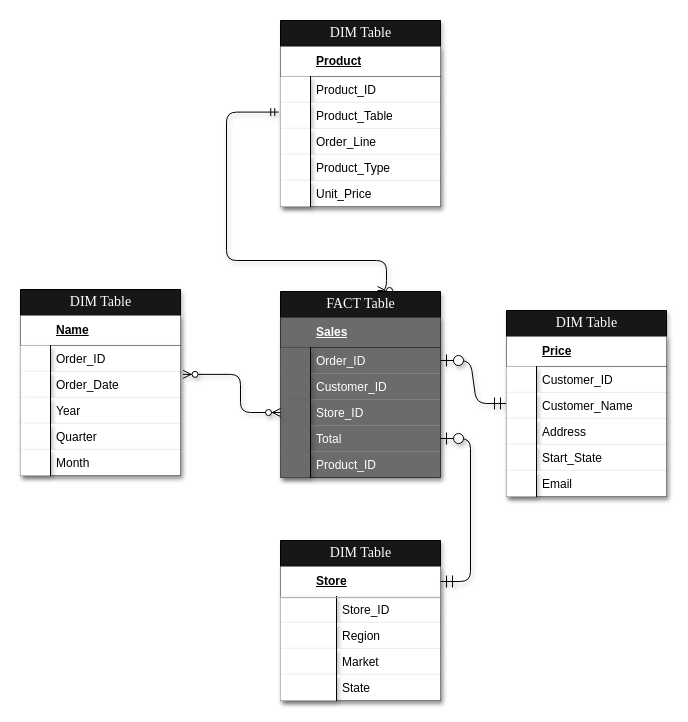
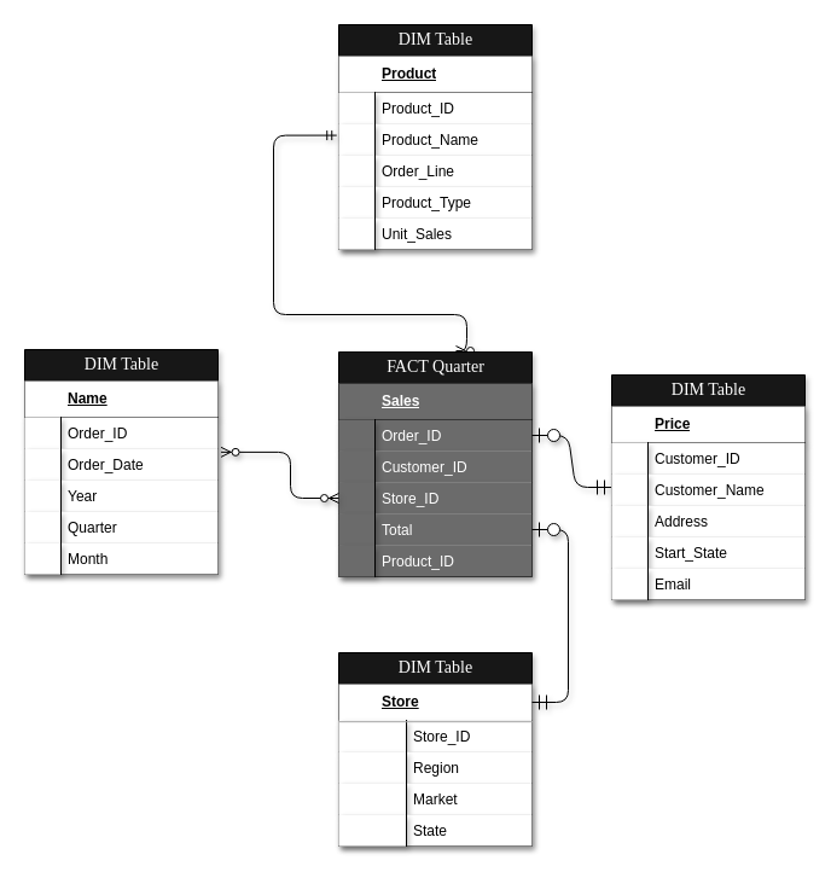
- <mxCell id="6" value="Product_Table" style="shape=partialRectangle;top=0;left=0;right=0;bottom=0;html=1;align=left;verticalAlign=top;spacingLeft=34;spacingRight=4;whiteSpace=wrap;overflow=hidden;rotatable=0;points=[[0,0.5],[1,0.5]];portConstraint=eastwest;dropTarget=0;shadow=1;" parent="2" vertex="1"><mxGeometry y="82" width="160" height="26" as="geometry" /></mxCell>
+ <mxCell id="6" value="Product_Name" style="shape=partialRectangle;top=0;left=0;right=0;bottom=0;html=1;align=left;verticalAlign=top;spacingLeft=34;spacingRight=4;whiteSpace=wrap;overflow=hidden;rotatable=0;points=[[0,0.5],[1,0.5]];portConstraint=eastwest;dropTarget=0;shadow=1;" parent="2" vertex="1"><mxGeometry y="82" width="160" height="26" as="geometry" /></mxCell>
- <mxCell id="13" value="Unit_Price" style="shape=partialRectangle;top=0;left=0;right=0;bottom=0;html=1;align=left;verticalAlign=top;spacingLeft=34;spacingRight=4;whiteSpace=wrap;overflow=hidden;rotatable=0;points=[[0,0.5],[1,0.5]];portConstraint=eastwest;dropTarget=0;shadow=1;" parent="2" vertex="1"><mxGeometry y="160" width="160" height="26" as="geometry" /></mxCell>
+ <mxCell id="13" value="Unit_Sales" style="shape=partialRectangle;top=0;left=0;right=0;bottom=0;html=1;align=left;verticalAlign=top;spacingLeft=34;spacingRight=4;whiteSpace=wrap;overflow=hidden;rotatable=0;points=[[0,0.5],[1,0.5]];portConstraint=eastwest;dropTarget=0;shadow=1;" parent="2" vertex="1"><mxGeometry y="160" width="160" height="26" as="geometry" /></mxCell>
- <mxCell id="15" value="FACT Table" style="swimlane;html=1;fontStyle=0;childLayout=stackLayout;horizontal=1;startSize=26;horizontalStack=0;resizeParent=1;resizeLast=0;collapsible=1;marginBottom=0;swimlaneFillColor=#ffffff;align=center;rounded=0;shadow=1;comic=0;labelBackgroundColor=none;strokeWidth=1;fontFamily=Verdana;fontSize=14;fontColor=#FFFFFF;fillColor=#171717;" parent="1" vertex="1"><mxGeometry x="280" y="291" width="160" height="186" as="geometry" /></mxCell>
+ <mxCell id="15" value="FACT Quarter" style="swimlane;html=1;fontStyle=0;childLayout=stackLayout;horizontal=1;startSize=26;horizontalStack=0;resizeParent=1;resizeLast=0;collapsible=1;marginBottom=0;swimlaneFillColor=#ffffff;align=center;rounded=0;shadow=1;comic=0;labelBackgroundColor=none;strokeWidth=1;fontFamily=Verdana;fontSize=14;fontColor=#FFFFFF;fillColor=#171717;" parent="1" vertex="1"><mxGeometry x="280" y="291" width="160" height="186" as="geometry" /></mxCell>
